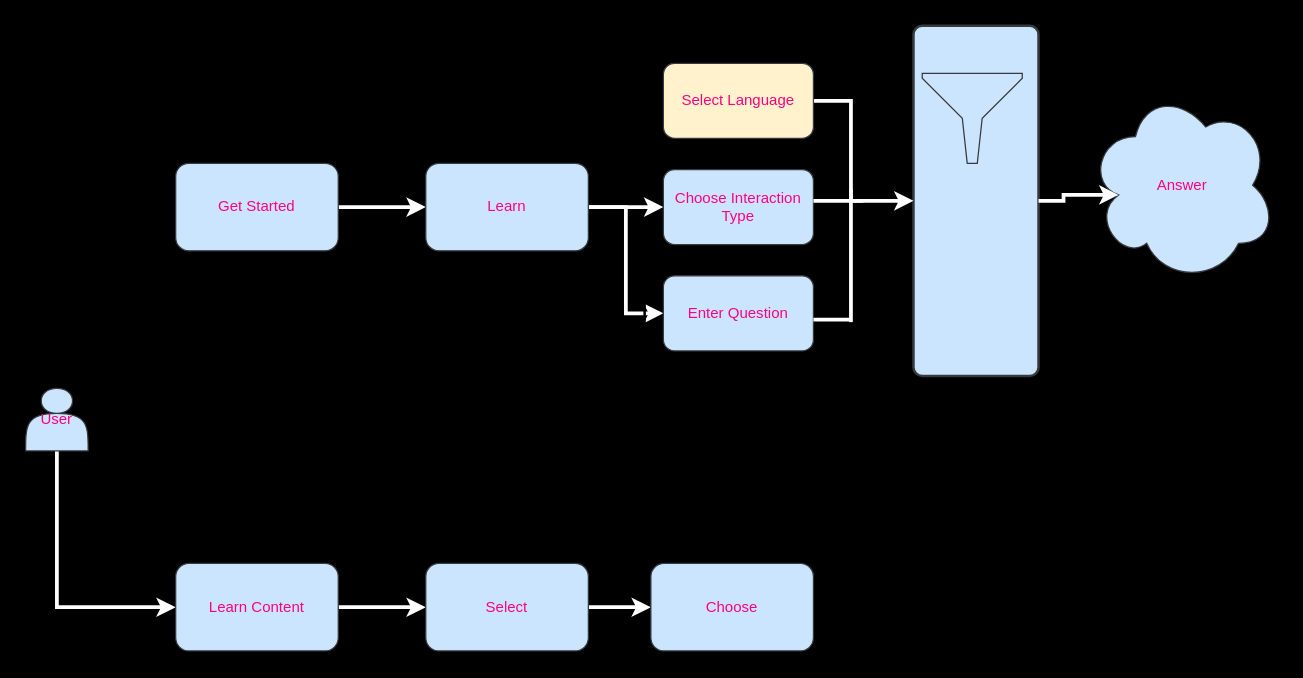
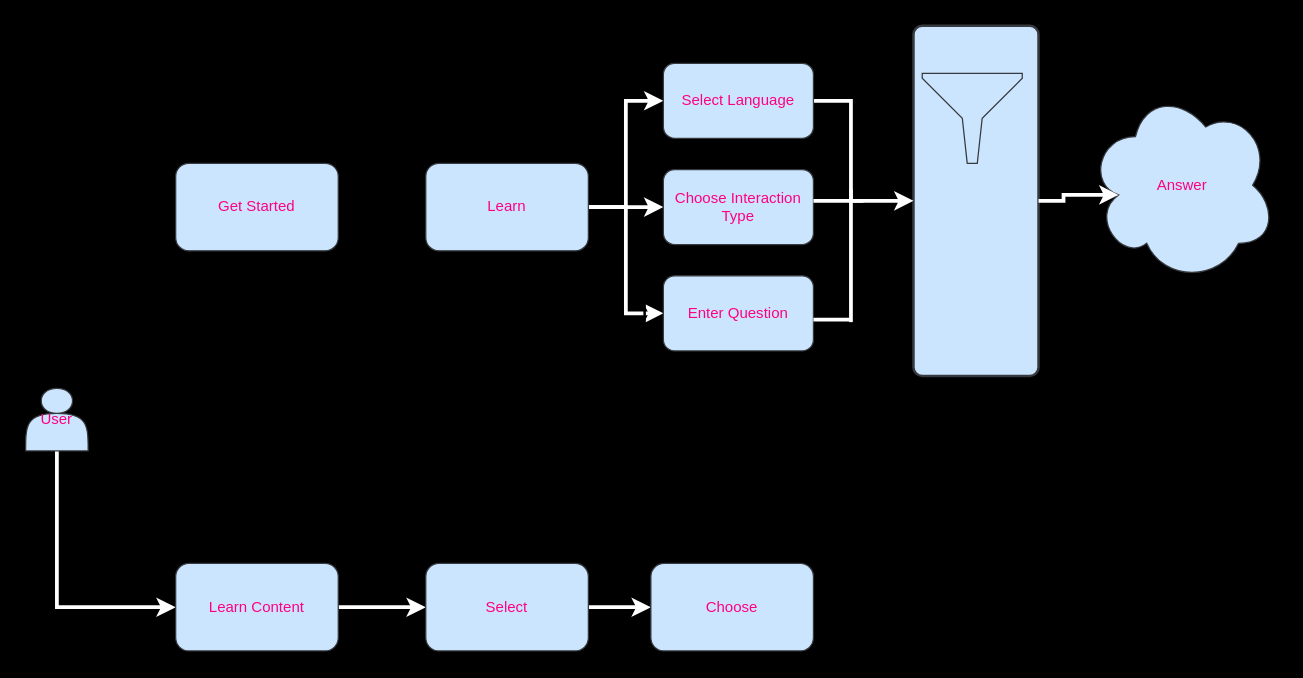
- <mxCell id="14" value="Select Language" style="rounded=1;whiteSpace=wrap;html=1;fillColor=#fff2cc;strokeColor=#36393d;fontColor=#FF0080;" vertex="1" parent="1"><mxGeometry x="530" y="50" width="120" height="60" as="geometry" /></mxCell>
+ <mxCell id="14" value="Select Language" style="rounded=1;whiteSpace=wrap;html=1;fillColor=#cce5ff;strokeColor=#36393d;fontColor=#FF0080;" vertex="1" parent="1"><mxGeometry x="530" y="50" width="120" height="60" as="geometry" /></mxCell>
+ <mxCell id="11" style="edgeStyle=orthogonalEdgeStyle;rounded=0;orthogonalLoop=1;jettySize=auto;html=1;entryX=0;entryY=0.5;entryDx=0;entryDy=0;strokeWidth=3;fontColor=#FFFFFF;strokeColor=#FFFFFF;" edge="1" parent="1" source="12" target="14"><mxGeometry relative="1" as="geometry" /></mxCell>
- <mxCell id="5" style="edgeStyle=orthogonalEdgeStyle;rounded=0;orthogonalLoop=1;jettySize=auto;html=1;entryX=0;entryY=0.5;entryDx=0;entryDy=0;strokeWidth=3;fontColor=#FFFFFF;strokeColor=#FFFFFF;" edge="1" parent="1" source="6" target="12"><mxGeometry relative="1" as="geometry" /></mxCell>
